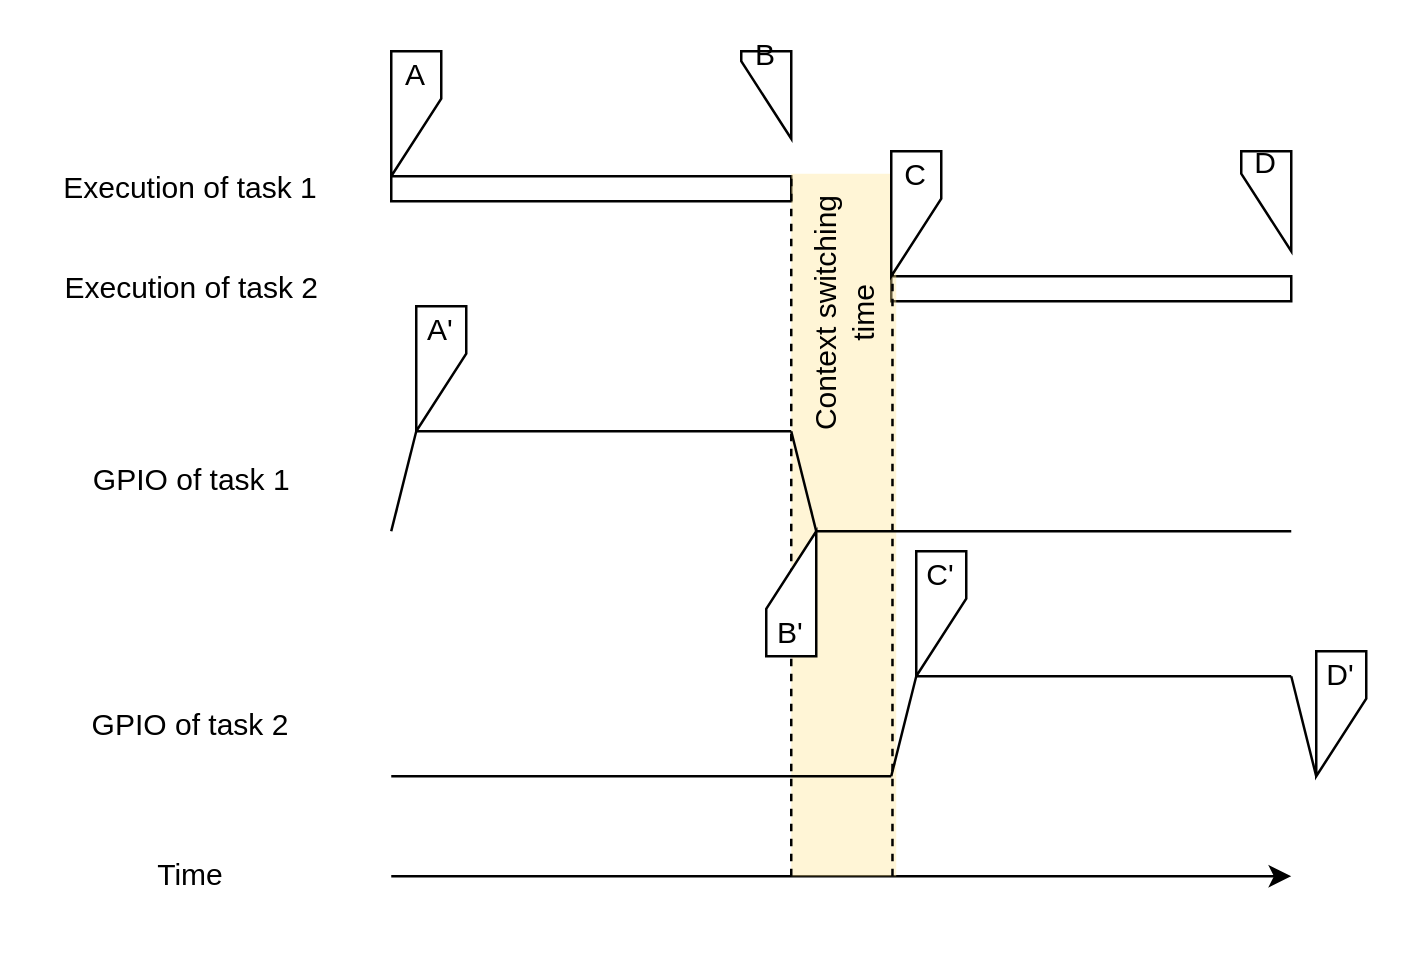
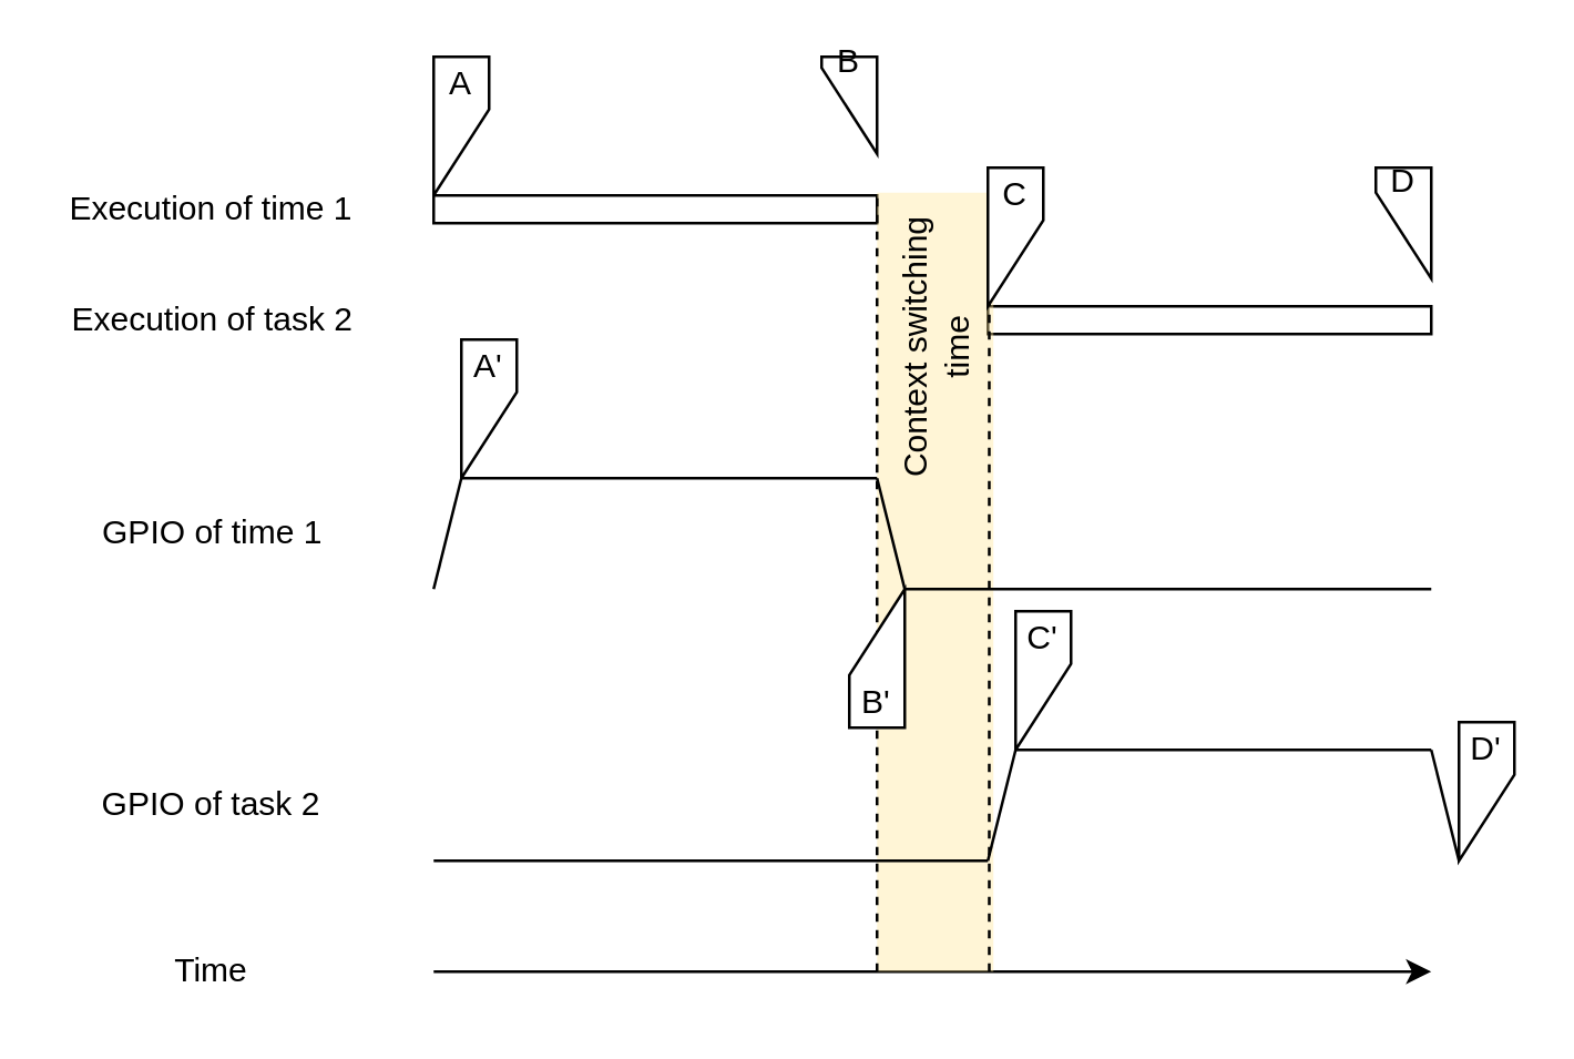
- <mxCell id="5" value="Execution of task 1" style="text;html=1;strokeColor=none;fillColor=none;align=center;verticalAlign=middle;whiteSpace=wrap;rounded=0;" parent="1" vertex="1"><mxGeometry x="21" y="65" width="110" height="20" as="geometry" /></mxCell>
+ <mxCell id="5" value="Execution of time 1" style="text;html=1;strokeColor=none;fillColor=none;align=center;verticalAlign=middle;whiteSpace=wrap;rounded=0;" parent="1" vertex="1"><mxGeometry x="21" y="65" width="110" height="20" as="geometry" /></mxCell>
- <mxCell id="22" value="GPIO of task 1" style="text;html=1;strokeColor=none;fillColor=none;align=center;verticalAlign=middle;whiteSpace=wrap;rounded=0;" parent="1" vertex="1"><mxGeometry x="25.5" y="182" width="101" height="20" as="geometry" /></mxCell>
+ <mxCell id="22" value="GPIO of time 1" style="text;html=1;strokeColor=none;fillColor=none;align=center;verticalAlign=middle;whiteSpace=wrap;rounded=0;" parent="1" vertex="1"><mxGeometry x="25.5" y="182" width="101" height="20" as="geometry" /></mxCell>
